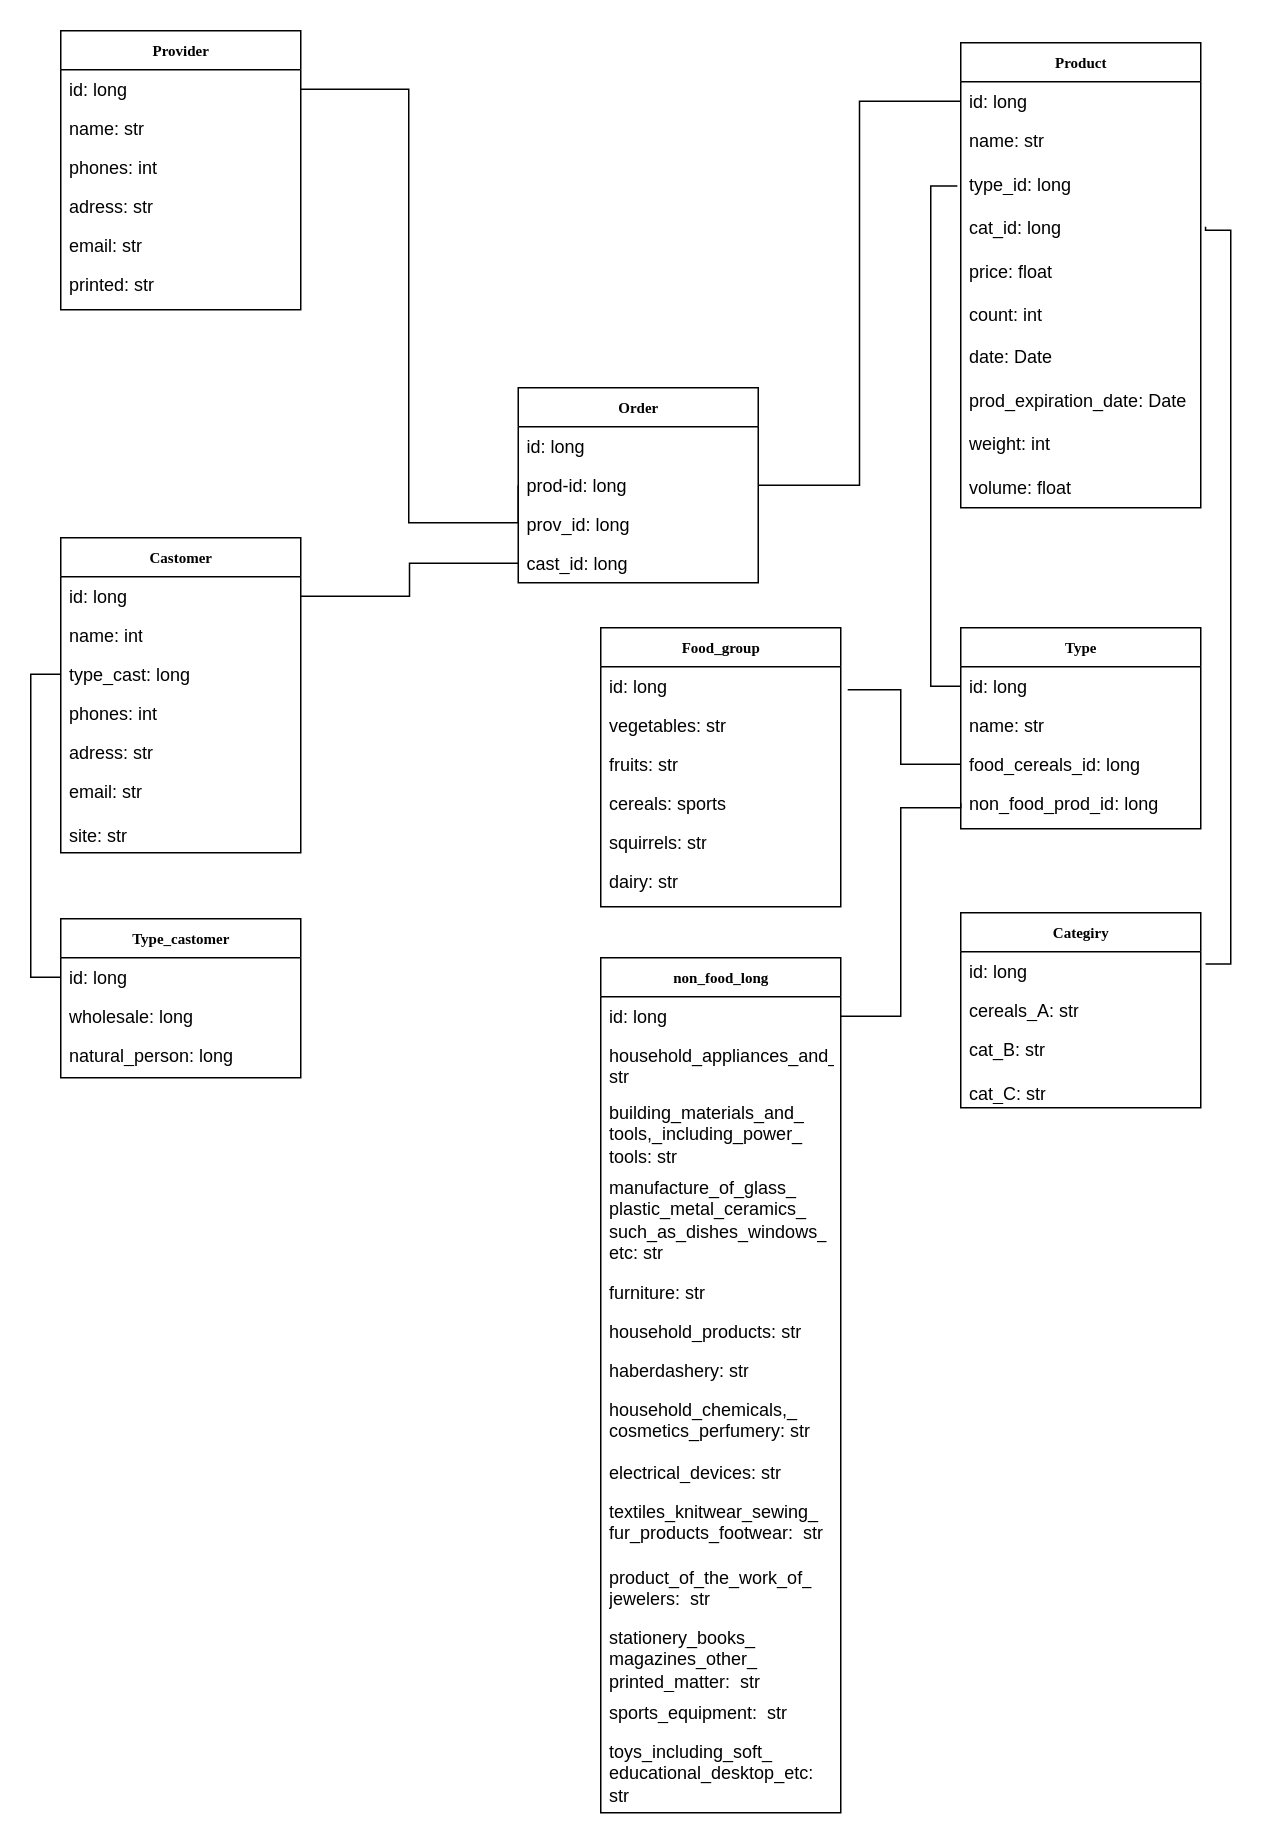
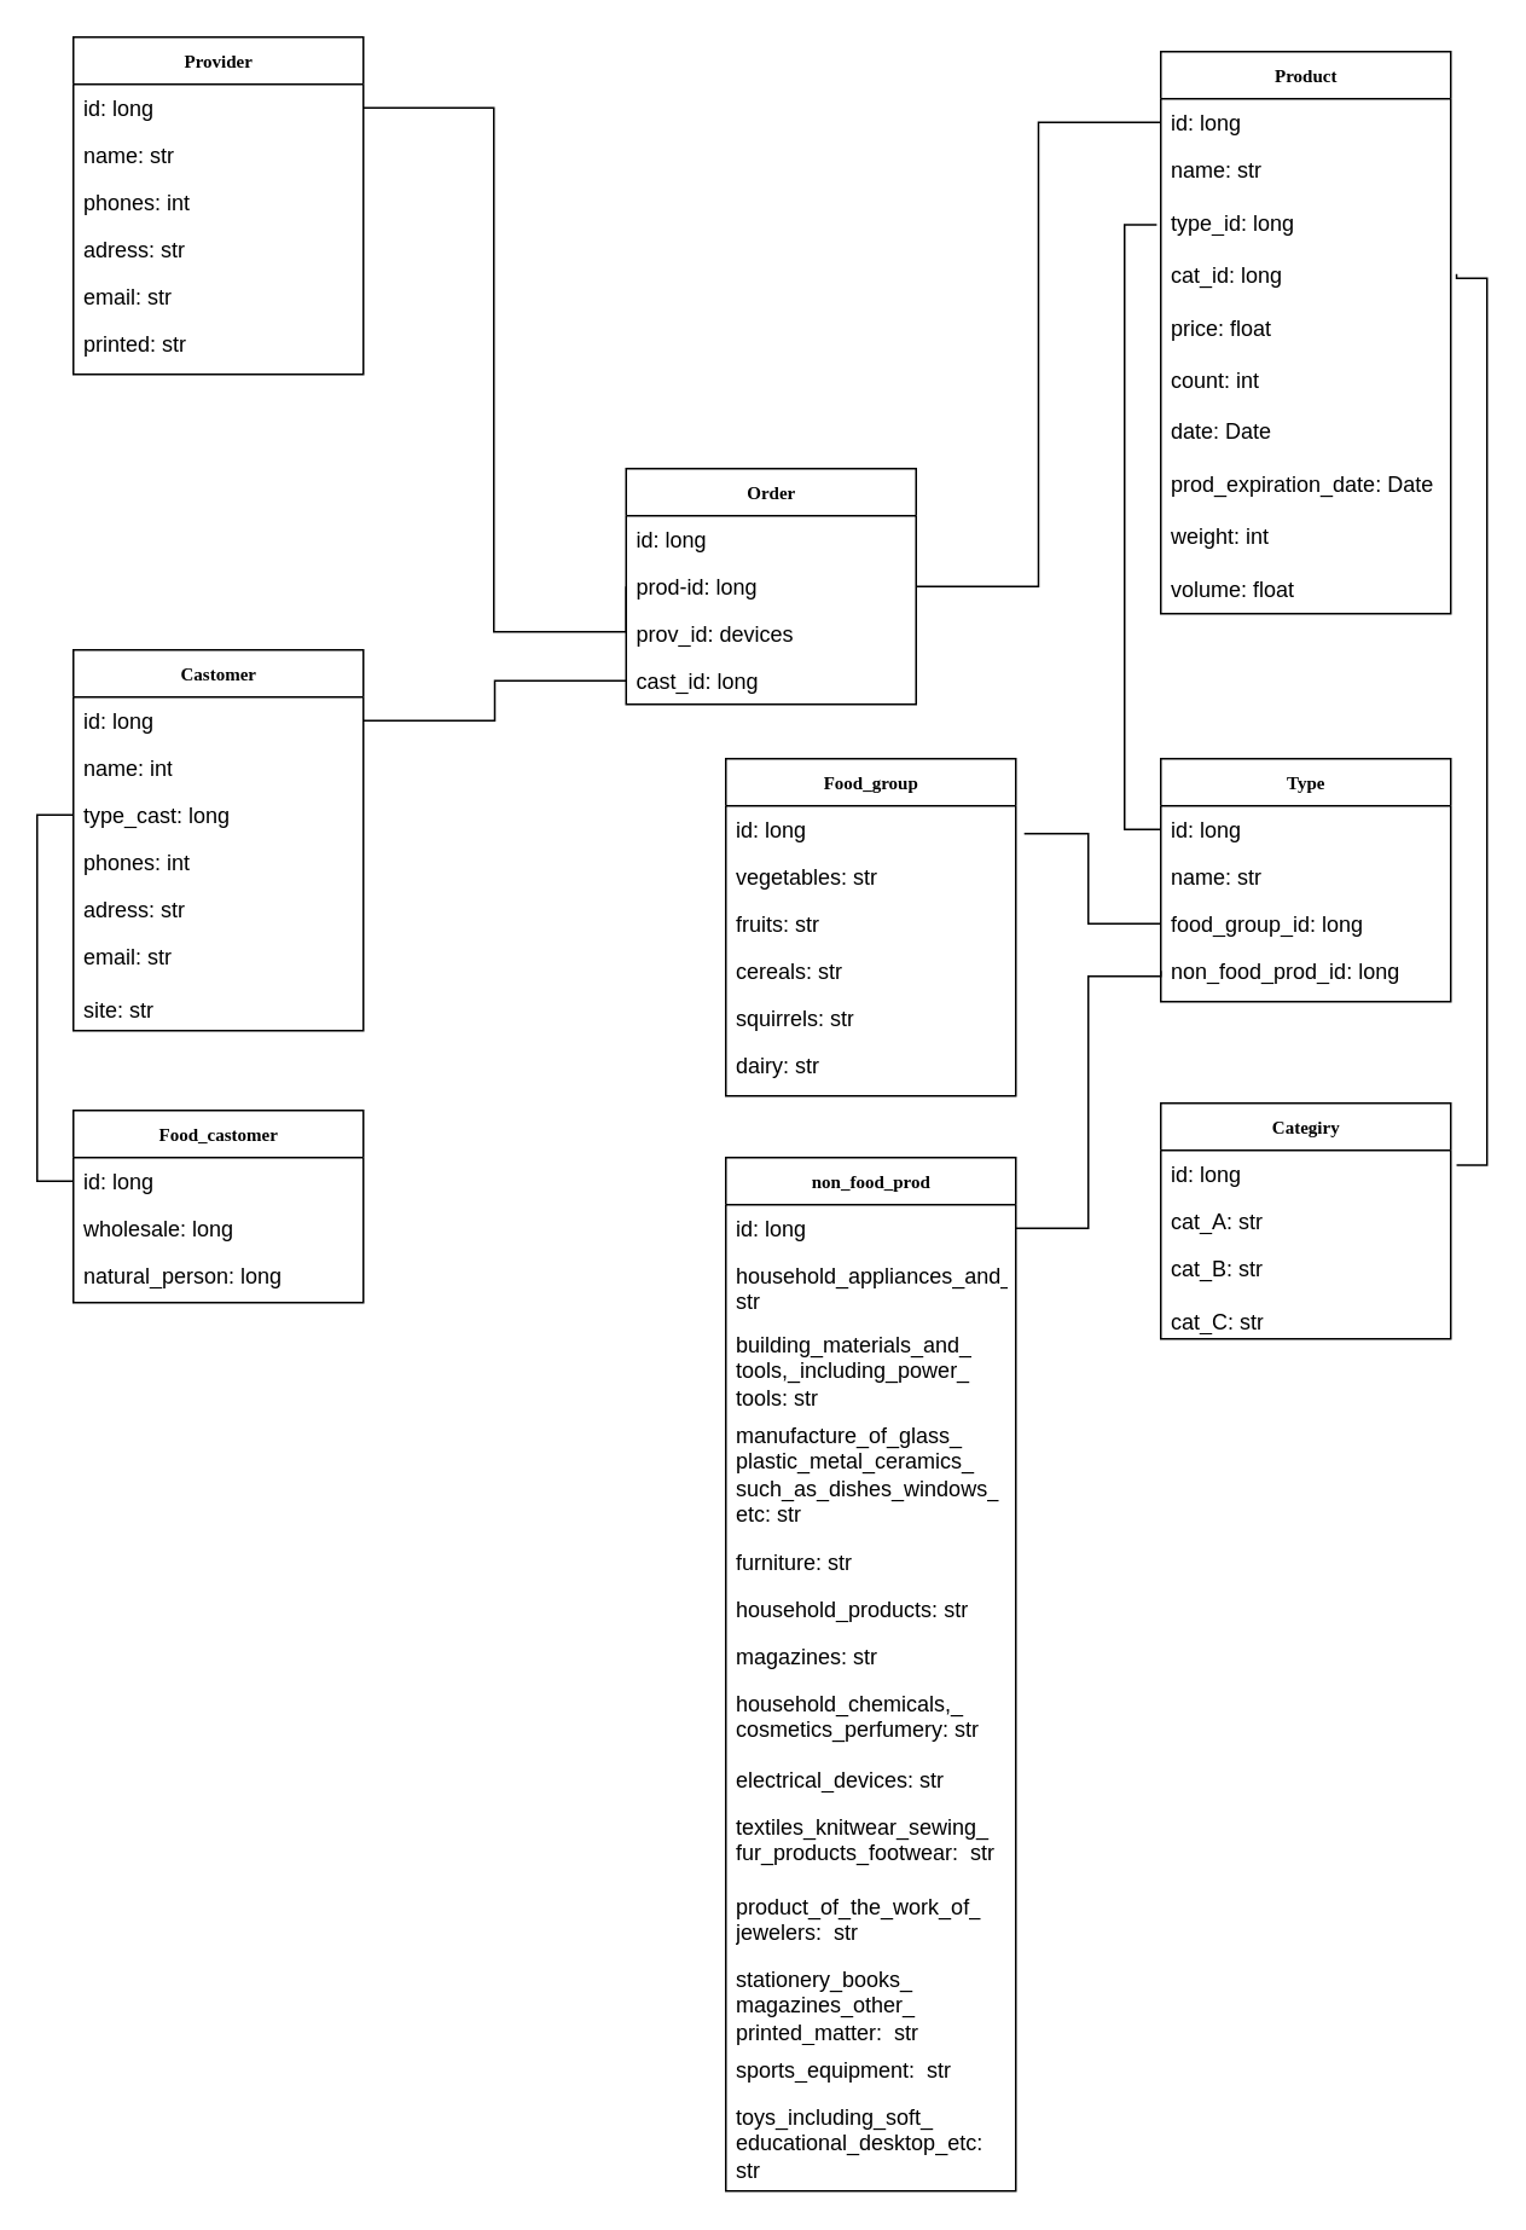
- <mxCell id="21" value="prov_id: long&lt;br&gt;" style="text;html=1;strokeColor=none;fillColor=none;align=left;verticalAlign=top;spacingLeft=4;spacingRight=4;whiteSpace=wrap;overflow=hidden;rotatable=0;points=[[0,0.5],[1,0.5]];portConstraint=eastwest;" vertex="1" parent="18"><mxGeometry y="78" width="160" height="26" as="geometry" /></mxCell>
+ <mxCell id="21" value="prov_id: devices&lt;br&gt;" style="text;html=1;strokeColor=none;fillColor=none;align=left;verticalAlign=top;spacingLeft=4;spacingRight=4;whiteSpace=wrap;overflow=hidden;rotatable=0;points=[[0,0.5],[1,0.5]];portConstraint=eastwest;" vertex="1" parent="18"><mxGeometry y="78" width="160" height="26" as="geometry" /></mxCell>
- <mxCell id="33" value="food_cereals_id: long" style="text;html=1;strokeColor=none;fillColor=none;align=left;verticalAlign=top;spacingLeft=4;spacingRight=4;whiteSpace=wrap;overflow=hidden;rotatable=0;points=[[0,0.5],[1,0.5]];portConstraint=eastwest;" vertex="1" parent="30"><mxGeometry y="78" width="160" height="26" as="geometry" /></mxCell>
+ <mxCell id="33" value="food_group_id: long" style="text;html=1;strokeColor=none;fillColor=none;align=left;verticalAlign=top;spacingLeft=4;spacingRight=4;whiteSpace=wrap;overflow=hidden;rotatable=0;points=[[0,0.5],[1,0.5]];portConstraint=eastwest;" vertex="1" parent="30"><mxGeometry y="78" width="160" height="26" as="geometry" /></mxCell>
- <mxCell id="39" value="cereals: sports" style="text;html=1;strokeColor=none;fillColor=none;align=left;verticalAlign=top;spacingLeft=4;spacingRight=4;whiteSpace=wrap;overflow=hidden;rotatable=0;points=[[0,0.5],[1,0.5]];portConstraint=eastwest;" vertex="1" parent="35"><mxGeometry y="104" width="160" height="26" as="geometry" /></mxCell>
+ <mxCell id="39" value="cereals: str" style="text;html=1;strokeColor=none;fillColor=none;align=left;verticalAlign=top;spacingLeft=4;spacingRight=4;whiteSpace=wrap;overflow=hidden;rotatable=0;points=[[0,0.5],[1,0.5]];portConstraint=eastwest;" vertex="1" parent="35"><mxGeometry y="104" width="160" height="26" as="geometry" /></mxCell>
- <mxCell id="42" value="&lt;b&gt;Type_castomer&lt;/b&gt;" style="swimlane;html=1;fontStyle=0;childLayout=stackLayout;horizontal=1;startSize=26;fillColor=none;horizontalStack=0;resizeParent=1;resizeLast=0;collapsible=1;marginBottom=0;swimlaneFillColor=#ffffff;rounded=0;shadow=0;comic=0;labelBackgroundColor=none;strokeWidth=1;fontFamily=Verdana;fontSize=10;align=center;" vertex="1" parent="1"><mxGeometry x="40" y="612" width="160" height="106" as="geometry" /></mxCell>
+ <mxCell id="42" value="&lt;b&gt;Food_castomer&lt;/b&gt;" style="swimlane;html=1;fontStyle=0;childLayout=stackLayout;horizontal=1;startSize=26;fillColor=none;horizontalStack=0;resizeParent=1;resizeLast=0;collapsible=1;marginBottom=0;swimlaneFillColor=#ffffff;rounded=0;shadow=0;comic=0;labelBackgroundColor=none;strokeWidth=1;fontFamily=Verdana;fontSize=10;align=center;" vertex="1" parent="1"><mxGeometry x="40" y="612" width="160" height="106" as="geometry" /></mxCell>
- <mxCell id="46" value="&lt;b&gt;non_food_long&lt;/b&gt;" style="swimlane;html=1;fontStyle=0;childLayout=stackLayout;horizontal=1;startSize=26;fillColor=none;horizontalStack=0;resizeParent=1;resizeLast=0;collapsible=1;marginBottom=0;swimlaneFillColor=#ffffff;rounded=0;shadow=0;comic=0;labelBackgroundColor=none;strokeWidth=1;fontFamily=Verdana;fontSize=10;align=center;" vertex="1" parent="1"><mxGeometry x="400" y="638" width="160" height="570" as="geometry" /></mxCell>
+ <mxCell id="46" value="&lt;b&gt;non_food_prod&lt;/b&gt;" style="swimlane;html=1;fontStyle=0;childLayout=stackLayout;horizontal=1;startSize=26;fillColor=none;horizontalStack=0;resizeParent=1;resizeLast=0;collapsible=1;marginBottom=0;swimlaneFillColor=#ffffff;rounded=0;shadow=0;comic=0;labelBackgroundColor=none;strokeWidth=1;fontFamily=Verdana;fontSize=10;align=center;" vertex="1" parent="1"><mxGeometry x="400" y="638" width="160" height="570" as="geometry" /></mxCell>
- <mxCell id="8" value="cereals_A: str" style="text;html=1;strokeColor=none;fillColor=none;align=left;verticalAlign=top;spacingLeft=4;spacingRight=4;whiteSpace=wrap;overflow=hidden;rotatable=0;points=[[0,0.5],[1,0.5]];portConstraint=eastwest;" parent="6" vertex="1"><mxGeometry y="52" width="160" height="26" as="geometry" /></mxCell>
+ <mxCell id="8" value="cat_A: str" style="text;html=1;strokeColor=none;fillColor=none;align=left;verticalAlign=top;spacingLeft=4;spacingRight=4;whiteSpace=wrap;overflow=hidden;rotatable=0;points=[[0,0.5],[1,0.5]];portConstraint=eastwest;" parent="6" vertex="1"><mxGeometry y="52" width="160" height="26" as="geometry" /></mxCell>
- <mxCell id="53" value="haberdashery: str" style="text;html=1;strokeColor=none;fillColor=none;align=left;verticalAlign=top;spacingLeft=4;spacingRight=4;whiteSpace=wrap;overflow=hidden;rotatable=0;points=[[0,0.5],[1,0.5]];portConstraint=eastwest;" vertex="1" parent="46"><mxGeometry y="262" width="160" height="26" as="geometry" /></mxCell>
+ <mxCell id="53" value="magazines: str" style="text;html=1;strokeColor=none;fillColor=none;align=left;verticalAlign=top;spacingLeft=4;spacingRight=4;whiteSpace=wrap;overflow=hidden;rotatable=0;points=[[0,0.5],[1,0.5]];portConstraint=eastwest;" vertex="1" parent="46"><mxGeometry y="262" width="160" height="26" as="geometry" /></mxCell>
